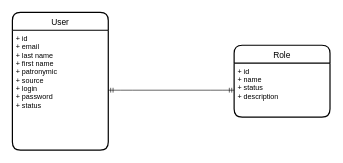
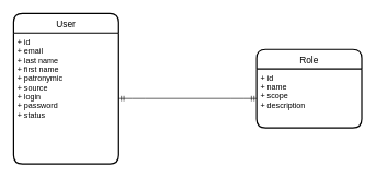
- <mxCell id="5" value="+ id&#10;+ name&#10;+ status&#10;+ description" style="align=left;strokeColor=none;fillColor=none;spacingLeft=4;fontSize=12;verticalAlign=top;resizable=0;rotatable=0;part=1;" vertex="1" parent="4"><mxGeometry y="30" width="160" height="90" as="geometry" /></mxCell>
+ <mxCell id="5" value="+ id&#10;+ name&#10;+ scope&#10;+ description" style="align=left;strokeColor=none;fillColor=none;spacingLeft=4;fontSize=12;verticalAlign=top;resizable=0;rotatable=0;part=1;" vertex="1" parent="4"><mxGeometry y="30" width="160" height="90" as="geometry" /></mxCell>
